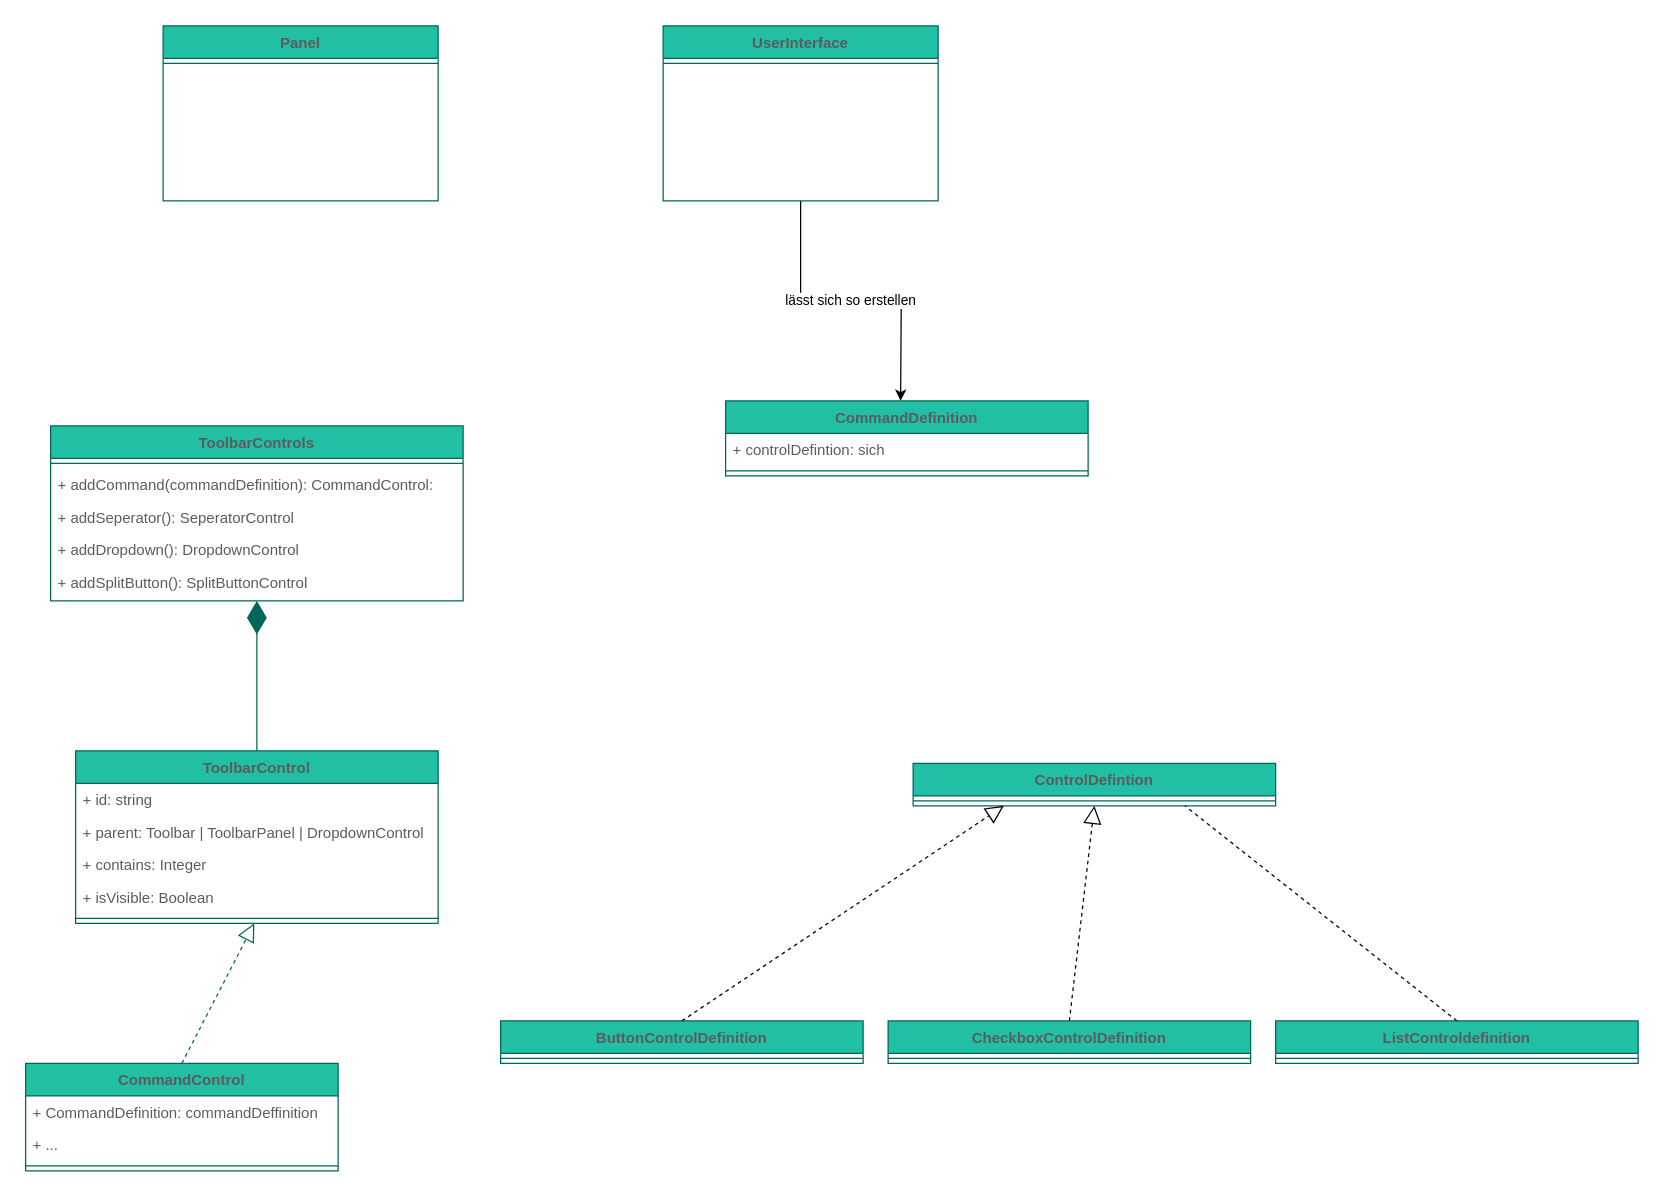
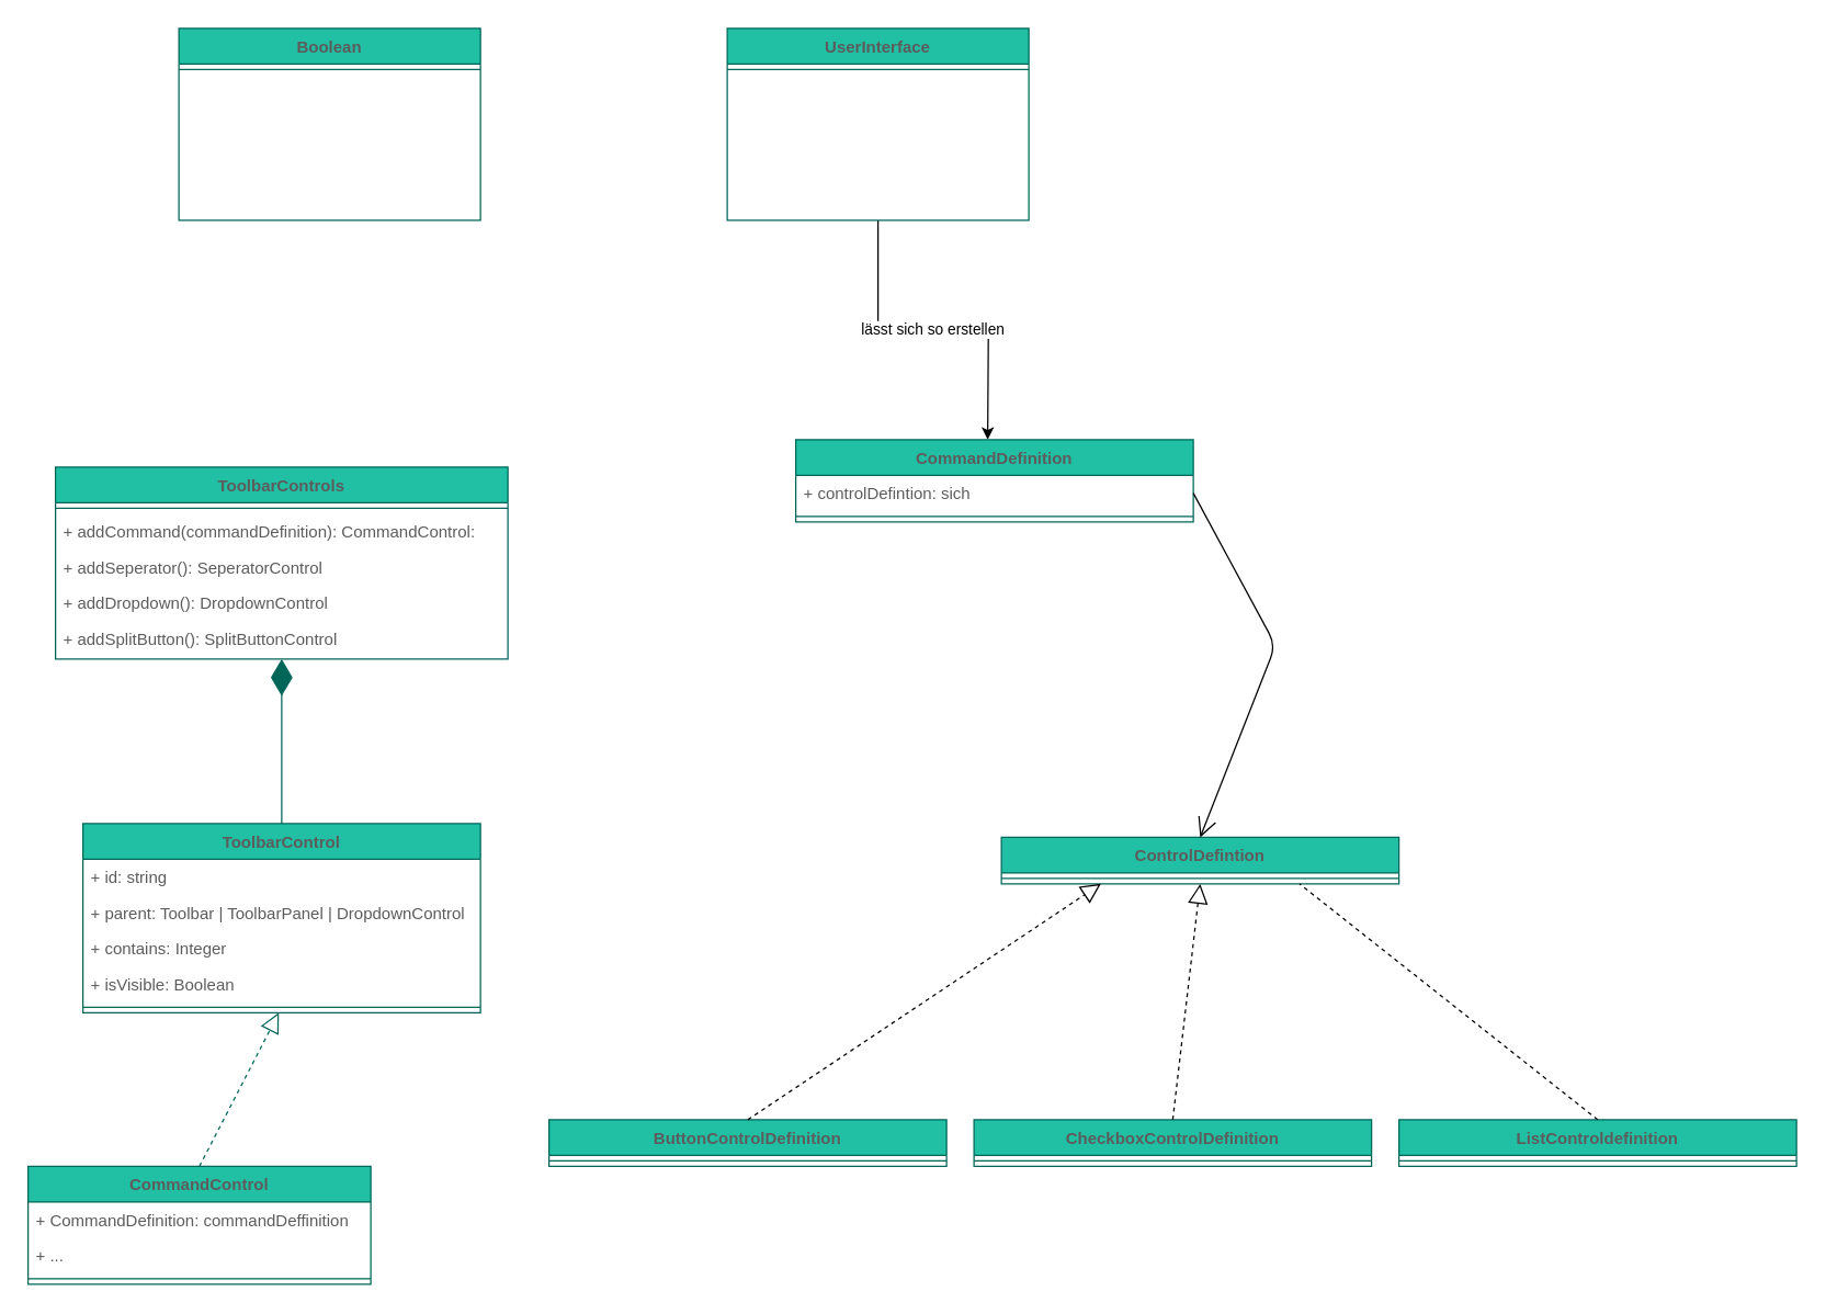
- <mxCell id="20" value="Panel" style="swimlane;fontStyle=1;align=center;verticalAlign=top;childLayout=stackLayout;horizontal=1;startSize=26;horizontalStack=0;resizeParent=1;resizeLast=0;collapsible=1;marginBottom=0;rounded=0;shadow=0;strokeWidth=1;fillColor=#21C0A5;strokeColor=#006658;fontColor=#5C5C5C;" vertex="1" parent="1"><mxGeometry x="130" y="20" width="220" height="140" as="geometry"><mxRectangle x="120" y="20" width="160" height="26" as="alternateBounds" /></mxGeometry></mxCell>
+ <mxCell id="20" value="Boolean" style="swimlane;fontStyle=1;align=center;verticalAlign=top;childLayout=stackLayout;horizontal=1;startSize=26;horizontalStack=0;resizeParent=1;resizeLast=0;collapsible=1;marginBottom=0;rounded=0;shadow=0;strokeWidth=1;fillColor=#21C0A5;strokeColor=#006658;fontColor=#5C5C5C;" vertex="1" parent="1"><mxGeometry x="130" y="20" width="220" height="140" as="geometry"><mxRectangle x="120" y="20" width="160" height="26" as="alternateBounds" /></mxGeometry></mxCell>
+ <mxCell id="39" value="" style="endArrow=open;endFill=1;endSize=12;html=1;exitX=1;exitY=0.5;exitDx=0;exitDy=0;entryX=0.5;entryY=0;entryDx=0;entryDy=0;" edge="1" parent="1" source="26" target="28"><mxGeometry width="160" relative="1" as="geometry"><mxPoint x="470" y="500" as="sourcePoint" /><mxPoint x="630" y="570" as="targetPoint" /><Array as="points"><mxPoint x="930" y="470" /></Array></mxGeometry></mxCell>
